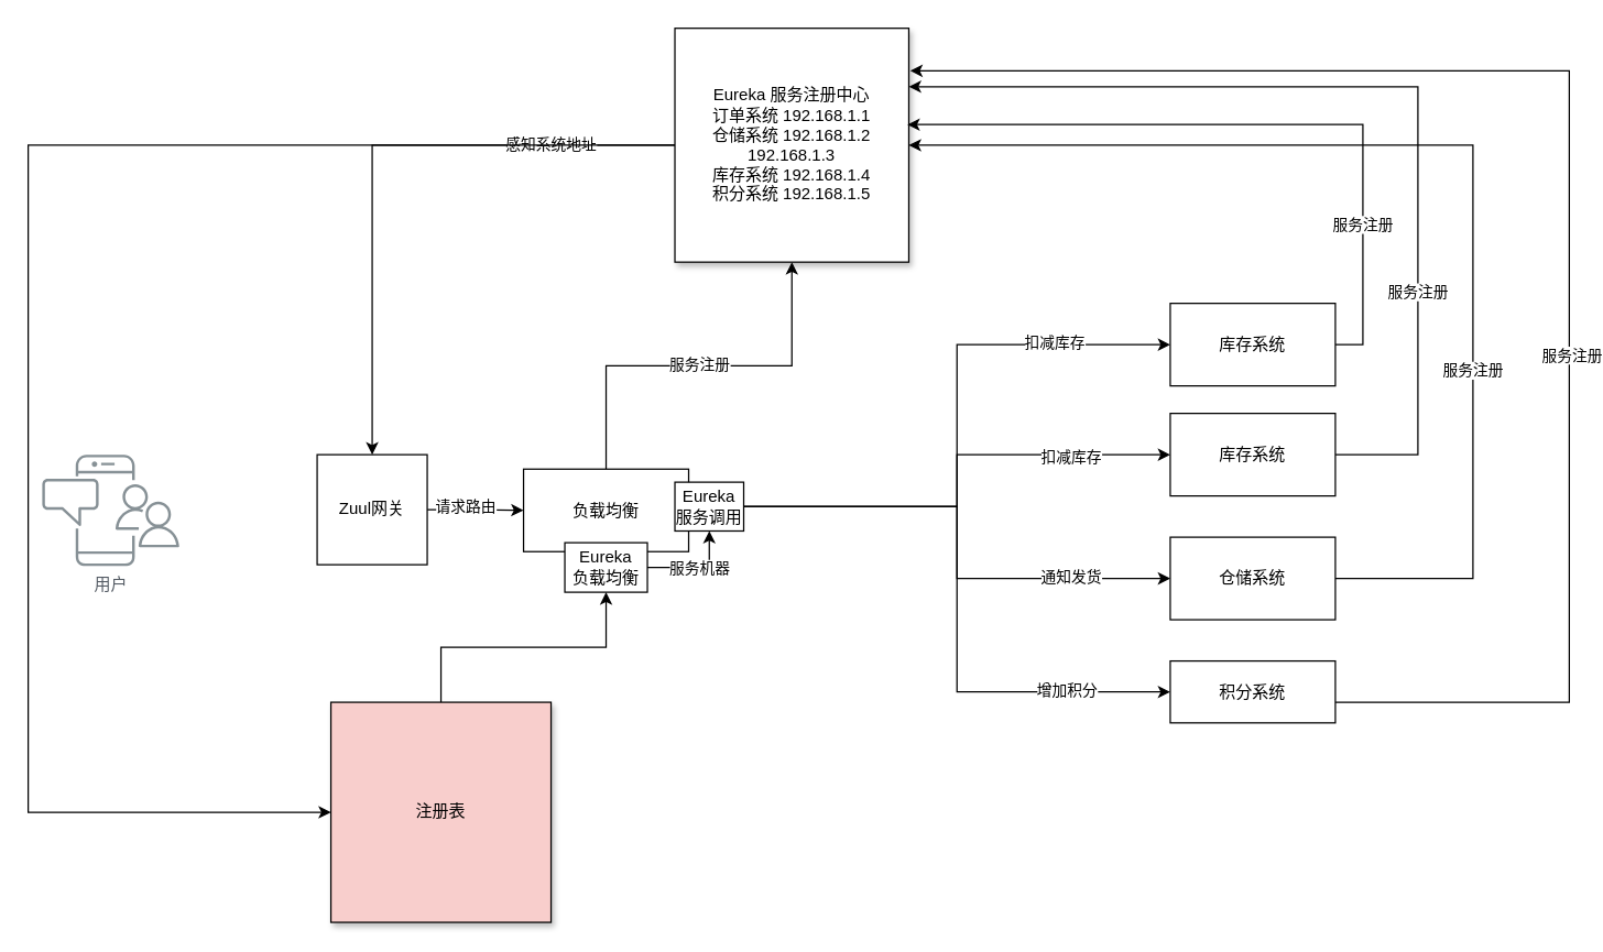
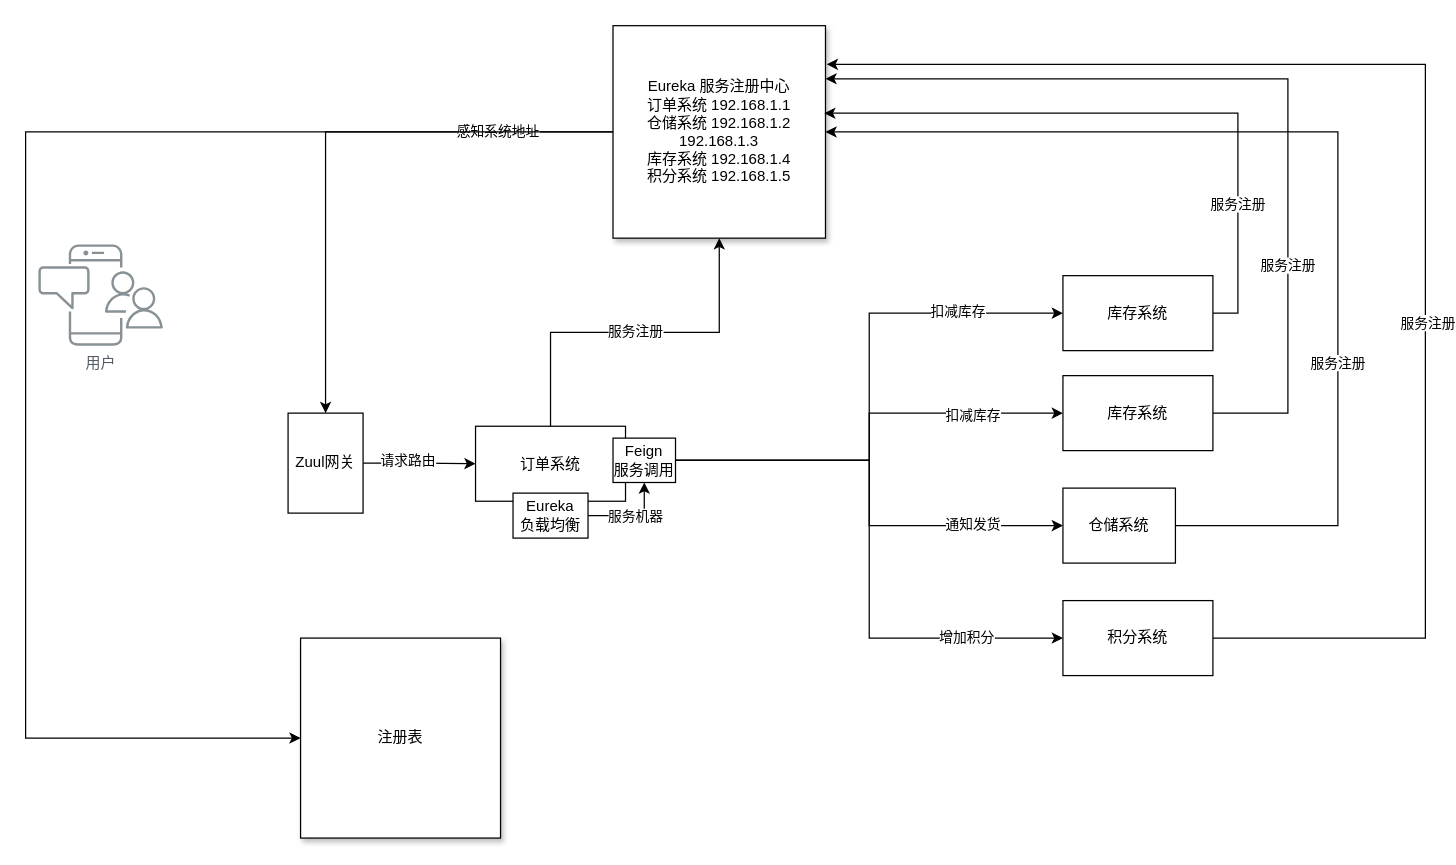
- <mxCell id="16" value="Eureka&lt;br&gt;服务调用" style="rounded=0;whiteSpace=wrap;html=1;" vertex="1" parent="1"><mxGeometry x="490" y="350" width="50" height="35.5" as="geometry" /></mxCell>
+ <mxCell id="16" value="Feign&lt;br&gt;服务调用" style="rounded=0;whiteSpace=wrap;html=1;" vertex="1" parent="1"><mxGeometry x="490" y="350" width="50" height="35.5" as="geometry" /></mxCell>
- <mxCell id="5" value="Zuul网关" style="whiteSpace=wrap;html=1;aspect=fixed;" vertex="1" parent="1"><mxGeometry x="230" y="330" width="80" height="80" as="geometry" /></mxCell>
+ <mxCell id="5" value="Zuul网关" style="whiteSpace=wrap;html=1;aspect=fixed;" vertex="1" parent="1"><mxGeometry x="230" y="330" width="60" height="80" as="geometry" /></mxCell>
- <mxCell id="2" value="用户" style="outlineConnect=0;gradientColor=none;fontColor=#545B64;strokeColor=none;fillColor=#879196;dashed=0;verticalLabelPosition=bottom;verticalAlign=top;align=center;html=1;fontSize=12;fontStyle=0;aspect=fixed;shape=mxgraph.aws4.illustration_notification;pointerEvents=1;labelBackgroundColor=#ffffff;" parent="1" vertex="1"><mxGeometry x="30" y="330" width="100" height="81" as="geometry" /></mxCell>
+ <mxCell id="2" value="用户" style="outlineConnect=0;gradientColor=none;fontColor=#545B64;strokeColor=none;fillColor=#879196;dashed=0;verticalLabelPosition=bottom;verticalAlign=top;align=center;html=1;fontSize=12;fontStyle=0;aspect=fixed;shape=mxgraph.aws4.illustration_notification;pointerEvents=1;labelBackgroundColor=#ffffff;" parent="1" vertex="1"><mxGeometry x="30" y="195" width="100" height="81" as="geometry" /></mxCell>
- <mxCell id="7" value="负载均衡" style="rounded=0;whiteSpace=wrap;html=1;" vertex="1" parent="1"><mxGeometry x="380" y="340.5" width="120" height="60" as="geometry" /></mxCell>
+ <mxCell id="7" value="订单系统" style="rounded=0;whiteSpace=wrap;html=1;" vertex="1" parent="1"><mxGeometry x="380" y="340.5" width="120" height="60" as="geometry" /></mxCell>
- <mxCell id="29" value="仓储系统" style="rounded=0;whiteSpace=wrap;html=1;" vertex="1" parent="1"><mxGeometry x="850" y="390" width="120" height="60" as="geometry" /></mxCell>
+ <mxCell id="29" value="仓储系统" style="rounded=0;whiteSpace=wrap;html=1;" vertex="1" parent="1"><mxGeometry x="850" y="390" width="90" height="60" as="geometry" /></mxCell>
- <mxCell id="36" style="edgeStyle=orthogonalEdgeStyle;rounded=0;orthogonalLoop=1;jettySize=auto;html=1;exitX=0.5;exitY=0;exitDx=0;exitDy=0;entryX=0.5;entryY=1;entryDx=0;entryDy=0;" edge="1" parent="1" source="37" target="35"><mxGeometry relative="1" as="geometry" /></mxCell>
- <mxCell id="32" value="积分系统" style="rounded=0;whiteSpace=wrap;html=1;" vertex="1" parent="1"><mxGeometry x="850" y="480" width="120" height="45" as="geometry" /></mxCell>
+ <mxCell id="32" value="积分系统" style="rounded=0;whiteSpace=wrap;html=1;" vertex="1" parent="1"><mxGeometry x="850" y="480" width="120" height="60" as="geometry" /></mxCell>
- <mxCell id="37" value="注册表" style="whiteSpace=wrap;html=1;aspect=fixed;shadow=1;fillColor=#f8cecc;" vertex="1" parent="1"><mxGeometry x="240" y="510" width="160" height="160" as="geometry" /></mxCell>
+ <mxCell id="37" value="注册表" style="whiteSpace=wrap;html=1;aspect=fixed;shadow=1;" vertex="1" parent="1"><mxGeometry x="240" y="510" width="160" height="160" as="geometry" /></mxCell>
